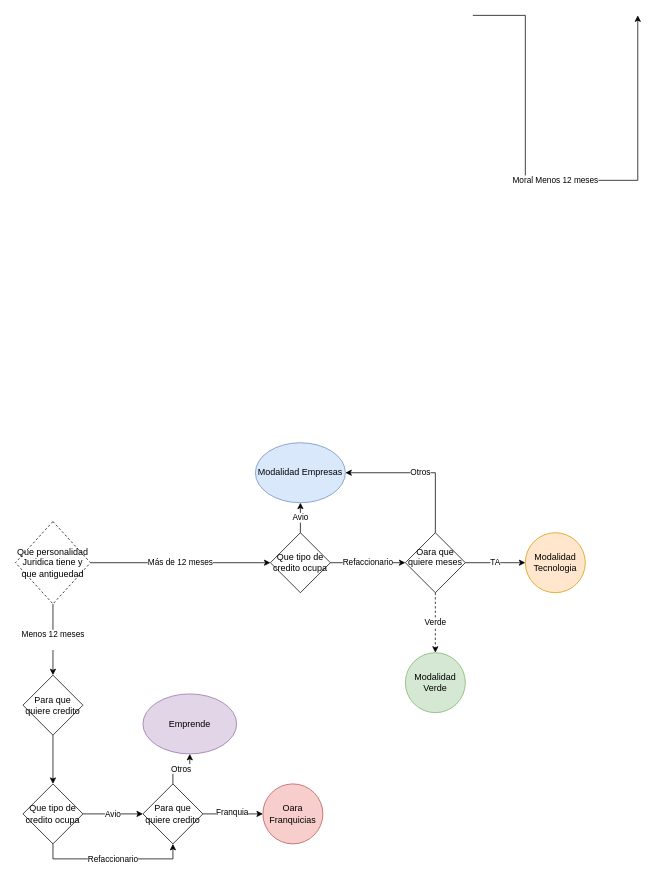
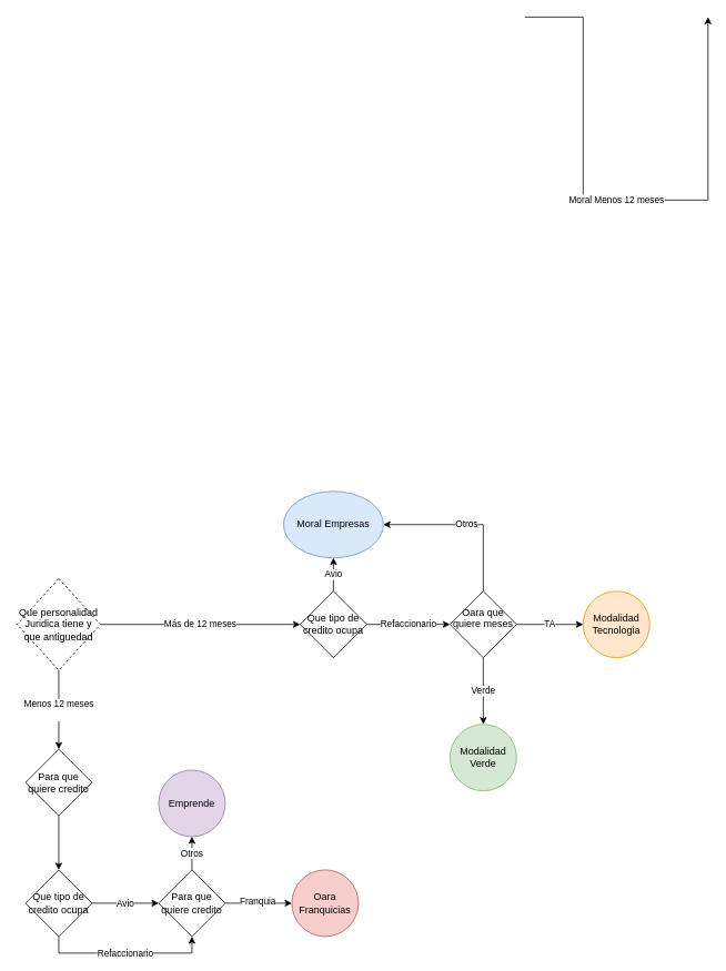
- <mxCell id="24" value="Modalidad Empresas" style="ellipse;whiteSpace=wrap;html=1;fillColor=#dae8fc;strokeColor=#6c8ebf;" vertex="1" parent="1"><mxGeometry x="340" y="590" width="120" height="80" as="geometry" /></mxCell>
+ <mxCell id="24" value="Moral Empresas" style="ellipse;whiteSpace=wrap;html=1;fillColor=#dae8fc;strokeColor=#6c8ebf;" vertex="1" parent="1"><mxGeometry x="340" y="590" width="120" height="80" as="geometry" /></mxCell>
- <mxCell id="12" value="Verde" style="edgeStyle=orthogonalEdgeStyle;rounded=0;orthogonalLoop=1;jettySize=auto;html=1;dashed=1;" edge="1" parent="1" source="14" target="26"><mxGeometry relative="1" as="geometry" /></mxCell>
+ <mxCell id="12" value="Verde" style="edgeStyle=orthogonalEdgeStyle;rounded=0;orthogonalLoop=1;jettySize=auto;html=1;" edge="1" parent="1" source="14" target="26"><mxGeometry relative="1" as="geometry" /></mxCell>
- <mxCell id="23" value="Emprende" style="ellipse;whiteSpace=wrap;html=1;fillColor=#e1d5e7;strokeColor=#9673a6;" vertex="1" parent="1"><mxGeometry x="190" y="925" width="125" height="80" as="geometry" /></mxCell>
+ <mxCell id="23" value="Emprende" style="ellipse;whiteSpace=wrap;html=1;fillColor=#e1d5e7;strokeColor=#9673a6;" vertex="1" parent="1"><mxGeometry x="190" y="925" width="80" height="80" as="geometry" /></mxCell>
